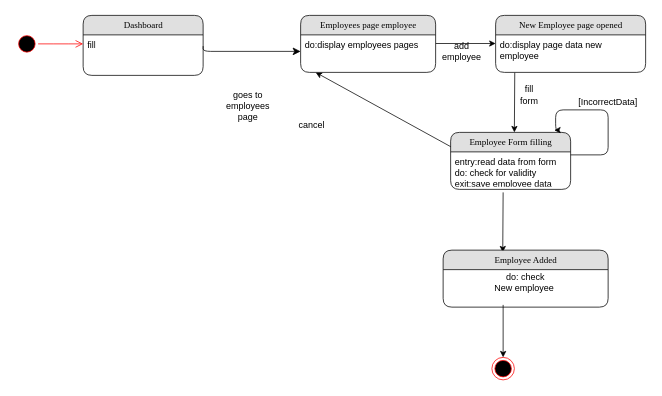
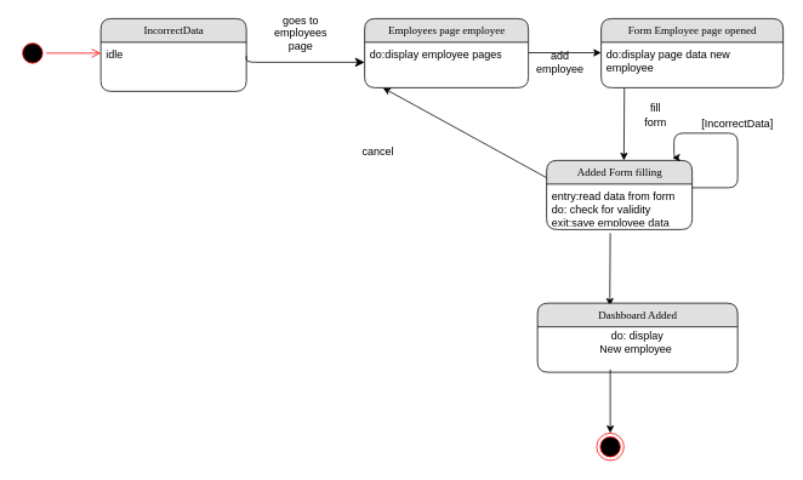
- <mxCell id="2" value="Dashboard" style="swimlane;html=1;fontStyle=0;childLayout=stackLayout;horizontal=1;startSize=26;fillColor=#e0e0e0;horizontalStack=0;resizeParent=1;resizeLast=0;collapsible=1;marginBottom=0;swimlaneFillColor=#ffffff;align=center;rounded=1;shadow=0;comic=0;labelBackgroundColor=none;strokeWidth=1;fontFamily=Verdana;fontSize=12" parent="1" vertex="1"><mxGeometry x="110" y="20" width="160" height="80" as="geometry" /></mxCell>
+ <mxCell id="2" value="IncorrectData" style="swimlane;html=1;fontStyle=0;childLayout=stackLayout;horizontal=1;startSize=26;fillColor=#e0e0e0;horizontalStack=0;resizeParent=1;resizeLast=0;collapsible=1;marginBottom=0;swimlaneFillColor=#ffffff;align=center;rounded=1;shadow=0;comic=0;labelBackgroundColor=none;strokeWidth=1;fontFamily=Verdana;fontSize=12" parent="1" vertex="1"><mxGeometry x="110" y="20" width="160" height="80" as="geometry" /></mxCell>
- <mxCell id="23" value="New Employee page opened" style="swimlane;html=1;fontStyle=0;childLayout=stackLayout;horizontal=1;startSize=26;fillColor=#e0e0e0;horizontalStack=0;resizeParent=1;resizeLast=0;collapsible=1;marginBottom=0;swimlaneFillColor=#ffffff;align=center;rounded=1;shadow=0;comic=0;labelBackgroundColor=none;strokeWidth=1;fontFamily=Verdana;fontSize=12" parent="1" vertex="1"><mxGeometry x="660" y="20" width="200" height="76" as="geometry" /></mxCell>
+ <mxCell id="23" value="Form Employee page opened" style="swimlane;html=1;fontStyle=0;childLayout=stackLayout;horizontal=1;startSize=26;fillColor=#e0e0e0;horizontalStack=0;resizeParent=1;resizeLast=0;collapsible=1;marginBottom=0;swimlaneFillColor=#ffffff;align=center;rounded=1;shadow=0;comic=0;labelBackgroundColor=none;strokeWidth=1;fontFamily=Verdana;fontSize=12" parent="1" vertex="1"><mxGeometry x="660" y="20" width="200" height="76" as="geometry" /></mxCell>
- <mxCell id="3" value="fill" style="text;html=1;strokeColor=none;fillColor=none;spacingLeft=4;spacingRight=4;whiteSpace=wrap;overflow=hidden;rotatable=0;points=[[0,0.5],[1,0.5]];portConstraint=eastwest;" parent="2" vertex="1"><mxGeometry y="26" width="160" height="54" as="geometry" /></mxCell>
+ <mxCell id="3" value="idle" style="text;html=1;strokeColor=none;fillColor=none;spacingLeft=4;spacingRight=4;whiteSpace=wrap;overflow=hidden;rotatable=0;points=[[0,0.5],[1,0.5]];portConstraint=eastwest;" parent="2" vertex="1"><mxGeometry y="26" width="160" height="54" as="geometry" /></mxCell>
- <mxCell id="26" value="do:display employees pages" style="text;html=1;strokeColor=none;fillColor=none;spacingLeft=4;spacingRight=4;whiteSpace=wrap;overflow=hidden;rotatable=0;points=[[0,0.5],[1,0.5]];portConstraint=eastwest;" parent="25" vertex="1"><mxGeometry y="26" width="180" height="44" as="geometry" /></mxCell>
+ <mxCell id="26" value="do:display employee pages" style="text;html=1;strokeColor=none;fillColor=none;spacingLeft=4;spacingRight=4;whiteSpace=wrap;overflow=hidden;rotatable=0;points=[[0,0.5],[1,0.5]];portConstraint=eastwest;" parent="25" vertex="1"><mxGeometry y="26" width="180" height="44" as="geometry" /></mxCell>
- <mxCell id="12" value="fill form" style="text;html=1;strokeColor=none;fillColor=none;align=center;verticalAlign=middle;whiteSpace=wrap;rounded=0;" parent="1" vertex="1"><mxGeometry x="685" y="116" width="40" height="20" as="geometry" /></mxCell>
+ <mxCell id="12" value="fill form" style="text;html=1;strokeColor=none;fillColor=none;align=center;verticalAlign=middle;whiteSpace=wrap;rounded=0;" parent="1" vertex="1"><mxGeometry x="700" y="116" width="40" height="20" as="geometry" /></mxCell>
- <mxCell id="5" value="goes to employees&lt;br&gt;page" style="text;html=1;strokeColor=none;fillColor=none;align=center;verticalAlign=middle;whiteSpace=wrap;rounded=0;" parent="1" vertex="1"><mxGeometry x="310" y="131" width="40" height="20" as="geometry" /></mxCell>
+ <mxCell id="5" value="goes to employees&lt;br&gt;page" style="text;html=1;strokeColor=none;fillColor=none;align=center;verticalAlign=middle;whiteSpace=wrap;rounded=0;" parent="1" vertex="1"><mxGeometry x="310" y="26" width="40" height="20" as="geometry" /></mxCell>
- <mxCell id="9" value="Employee Form filling" style="swimlane;html=1;fontStyle=0;childLayout=stackLayout;horizontal=1;startSize=26;fillColor=#e0e0e0;horizontalStack=0;resizeParent=1;resizeLast=0;collapsible=1;marginBottom=0;swimlaneFillColor=#ffffff;align=center;rounded=1;shadow=0;comic=0;labelBackgroundColor=none;strokeWidth=1;fontFamily=Verdana;fontSize=12" parent="1" vertex="1"><mxGeometry x="600" y="176" width="160" height="76" as="geometry" /></mxCell>
+ <mxCell id="9" value="Added Form filling" style="swimlane;html=1;fontStyle=0;childLayout=stackLayout;horizontal=1;startSize=26;fillColor=#e0e0e0;horizontalStack=0;resizeParent=1;resizeLast=0;collapsible=1;marginBottom=0;swimlaneFillColor=#ffffff;align=center;rounded=1;shadow=0;comic=0;labelBackgroundColor=none;strokeWidth=1;fontFamily=Verdana;fontSize=12" parent="1" vertex="1"><mxGeometry x="600" y="176" width="160" height="76" as="geometry" /></mxCell>
- <mxCell id="16" value="Employee Added" style="swimlane;html=1;fontStyle=0;childLayout=stackLayout;horizontal=1;startSize=26;fillColor=#e0e0e0;horizontalStack=0;resizeParent=1;resizeLast=0;collapsible=1;marginBottom=0;swimlaneFillColor=#ffffff;align=center;rounded=1;shadow=0;comic=0;labelBackgroundColor=none;strokeWidth=1;fontFamily=Verdana;fontSize=12" parent="1" vertex="1"><mxGeometry x="590" y="333" width="220" height="76" as="geometry" /></mxCell>
+ <mxCell id="16" value="Dashboard Added" style="swimlane;html=1;fontStyle=0;childLayout=stackLayout;horizontal=1;startSize=26;fillColor=#e0e0e0;horizontalStack=0;resizeParent=1;resizeLast=0;collapsible=1;marginBottom=0;swimlaneFillColor=#ffffff;align=center;rounded=1;shadow=0;comic=0;labelBackgroundColor=none;strokeWidth=1;fontFamily=Verdana;fontSize=12" parent="1" vertex="1"><mxGeometry x="590" y="333" width="220" height="76" as="geometry" /></mxCell>
- <mxCell id="17" value="&lt;br&gt;do: check&lt;br&gt;New employee&amp;nbsp;" style="text;html=1;strokeColor=none;fillColor=none;align=center;verticalAlign=middle;whiteSpace=wrap;rounded=0;" parent="16" vertex="1"><mxGeometry y="26" width="220" height="20" as="geometry" /></mxCell>
+ <mxCell id="17" value="&lt;br&gt;do: display&lt;br&gt;New employee&amp;nbsp;" style="text;html=1;strokeColor=none;fillColor=none;align=center;verticalAlign=middle;whiteSpace=wrap;rounded=0;" parent="16" vertex="1"><mxGeometry y="26" width="220" height="20" as="geometry" /></mxCell>
